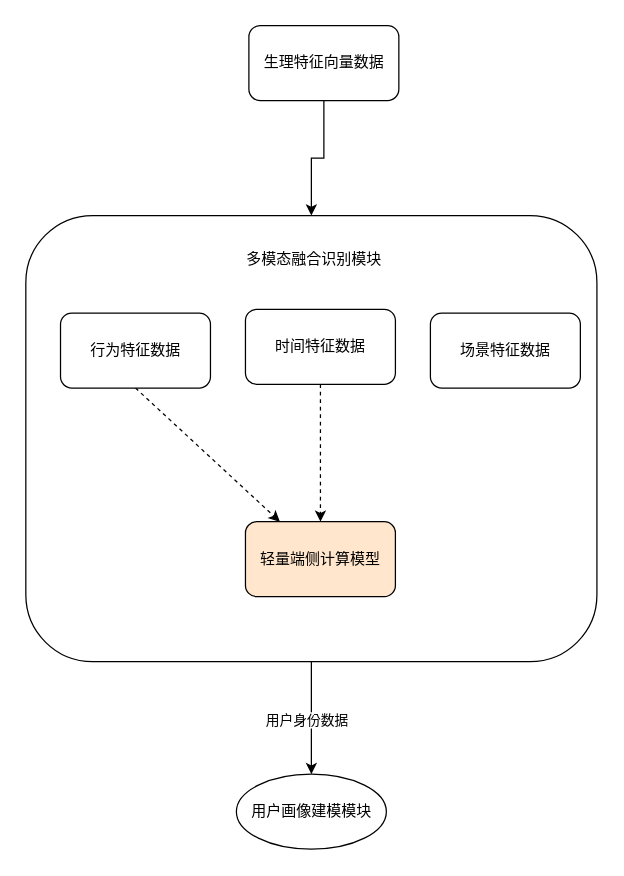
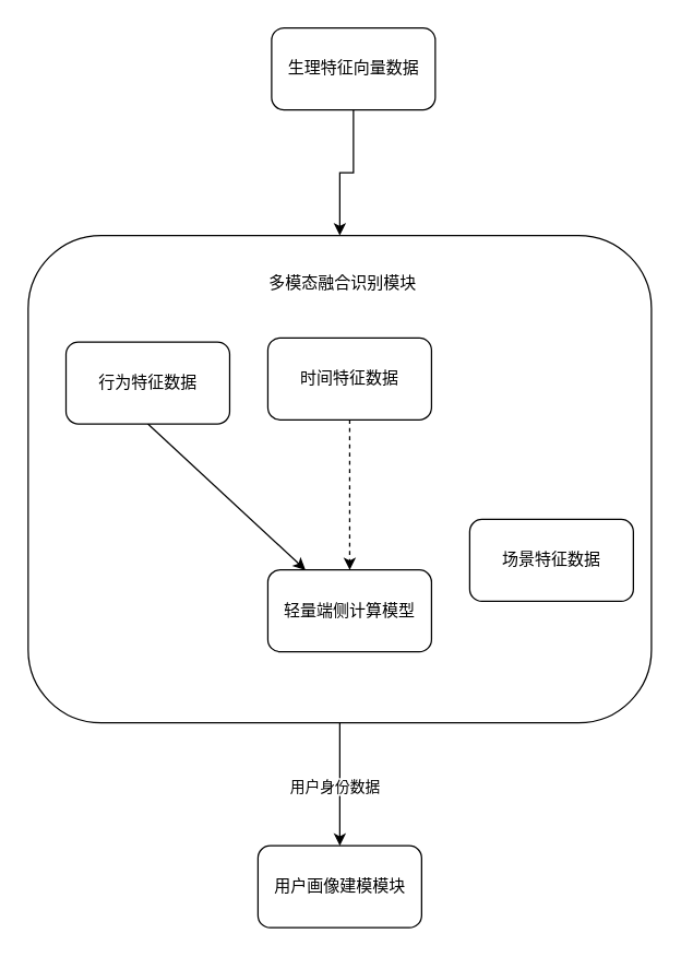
- <mxCell id="11" value="场景特征数据" style="rounded=1;whiteSpace=wrap;html=1;" vertex="1" parent="1"><mxGeometry x="343.75" y="250" width="120" height="60" as="geometry" /></mxCell>
+ <mxCell id="11" value="场景特征数据" style="rounded=1;whiteSpace=wrap;html=1;" vertex="1" parent="1"><mxGeometry x="343.75" y="380" width="120" height="60" as="geometry" /></mxCell>
- <mxCell id="7" style="rounded=0;orthogonalLoop=1;jettySize=auto;html=1;exitX=0.5;exitY=1;exitDx=0;exitDy=0;dashed=1;" edge="1" parent="1" source="8" target="6"><mxGeometry relative="1" as="geometry" /></mxCell>
+ <mxCell id="7" style="rounded=0;orthogonalLoop=1;jettySize=auto;html=1;exitX=0.5;exitY=1;exitDx=0;exitDy=0;" edge="1" parent="1" source="8" target="6"><mxGeometry relative="1" as="geometry" /></mxCell>
- <mxCell id="6" value="轻量端侧计算模型" style="rounded=1;whiteSpace=wrap;html=1;fillColor=#ffe6cc;" vertex="1" parent="1"><mxGeometry x="195.75" y="417" width="120" height="60" as="geometry" /></mxCell>
+ <mxCell id="6" value="轻量端侧计算模型" style="rounded=1;whiteSpace=wrap;html=1;" vertex="1" parent="1"><mxGeometry x="195.75" y="417" width="120" height="60" as="geometry" /></mxCell>
- <mxCell id="14" value="用户画像建模模块" style="ellipse;whiteSpace=wrap;html=1;" vertex="1" parent="1"><mxGeometry x="188.5" y="619" width="120" height="60" as="geometry" /></mxCell>
+ <mxCell id="14" value="用户画像建模模块" style="rounded=1;whiteSpace=wrap;html=1;" vertex="1" parent="1"><mxGeometry x="188.5" y="619" width="120" height="60" as="geometry" /></mxCell>
